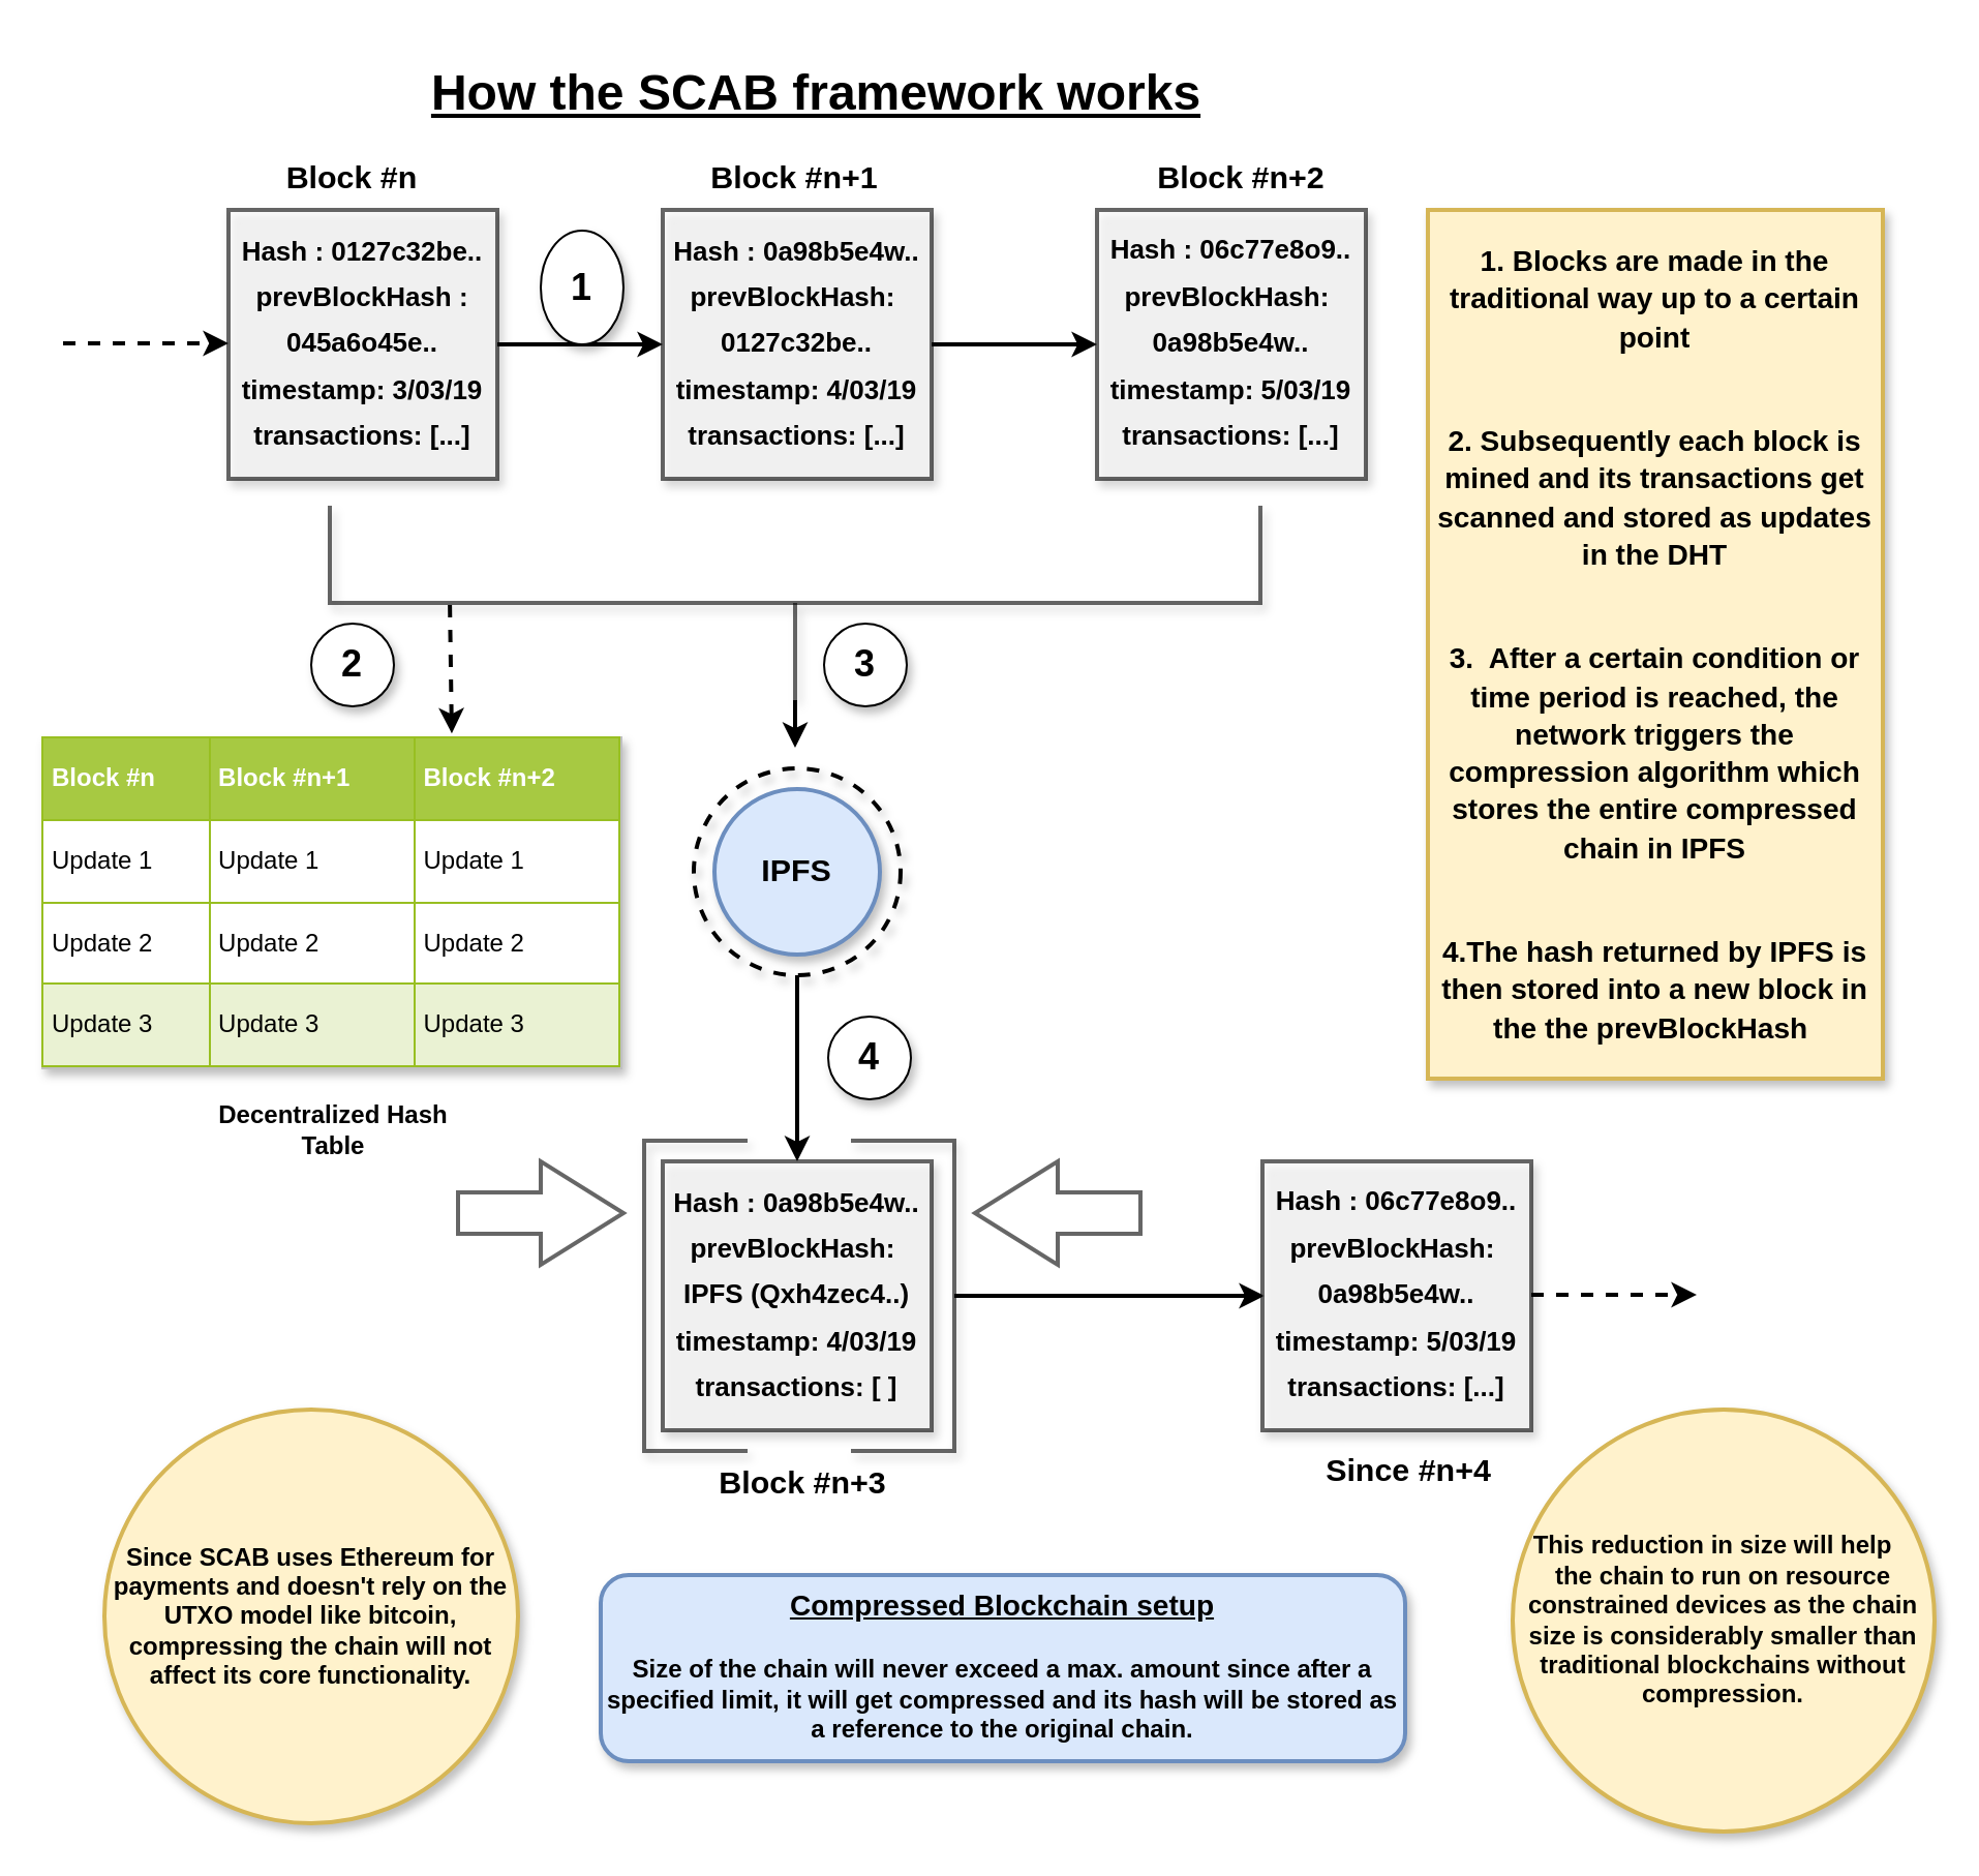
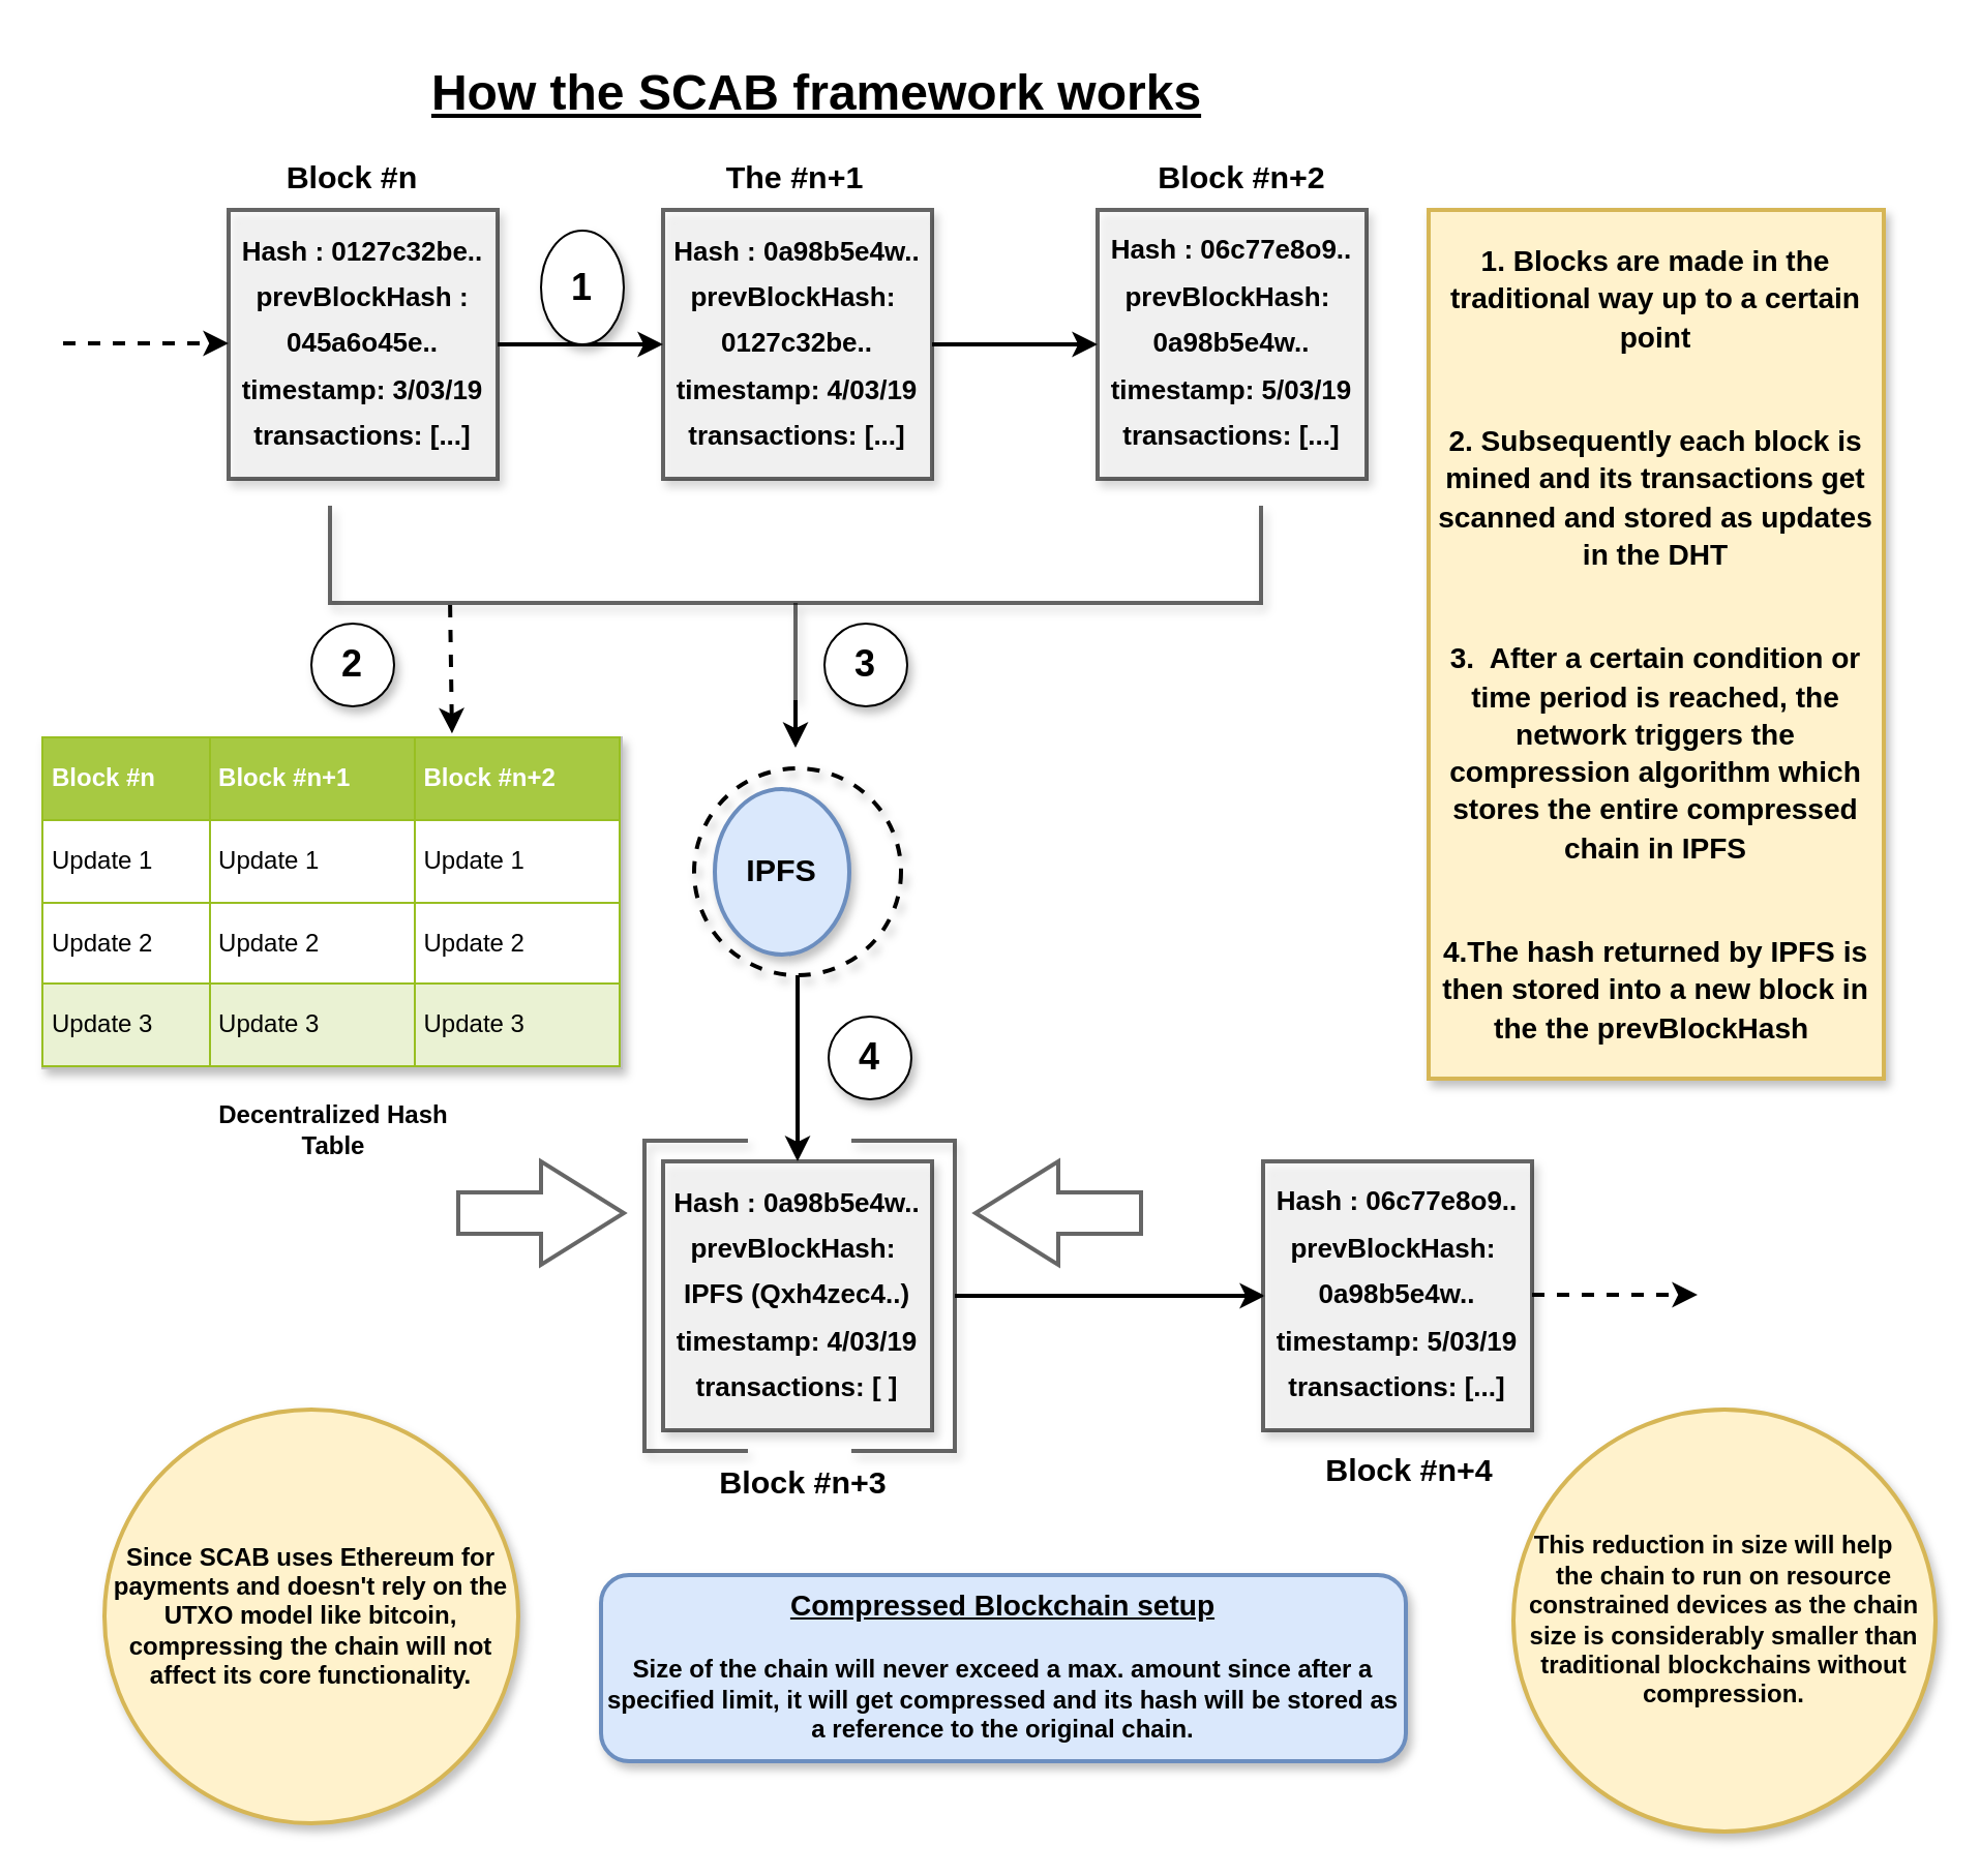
- <mxCell id="21" value="&lt;h3&gt;Block #n+1&lt;/h3&gt;" style="text;html=1;strokeColor=none;fillColor=none;align=center;verticalAlign=middle;whiteSpace=wrap;rounded=0;shadow=1;comic=0;labelBackgroundColor=none;fontSize=13;opacity=60;" parent="1" vertex="1"><mxGeometry x="334" y="70" width="100" height="31" as="geometry" /></mxCell>
+ <mxCell id="21" value="&lt;h3&gt;The #n+1&lt;/h3&gt;" style="text;html=1;strokeColor=none;fillColor=none;align=center;verticalAlign=middle;whiteSpace=wrap;rounded=0;shadow=1;comic=0;labelBackgroundColor=none;fontSize=13;opacity=60;" parent="1" vertex="1"><mxGeometry x="334" y="70" width="100" height="31" as="geometry" /></mxCell>
- <mxCell id="25" value="&lt;h3&gt;IPFS&lt;/h3&gt;" style="ellipse;whiteSpace=wrap;html=1;aspect=fixed;rounded=1;shadow=1;comic=0;labelBackgroundColor=none;strokeColor=#6c8ebf;strokeWidth=2;fillColor=#dae8fc;fontSize=13;" parent="1" vertex="1"><mxGeometry x="345" y="381" width="80" height="80" as="geometry" /></mxCell>
+ <mxCell id="25" value="&lt;h3&gt;IPFS&lt;/h3&gt;" style="ellipse;whiteSpace=wrap;html=1;aspect=fixed;rounded=1;shadow=1;comic=0;labelBackgroundColor=none;strokeColor=#6c8ebf;strokeWidth=2;fillColor=#dae8fc;fontSize=13;" parent="1" vertex="1"><mxGeometry x="345" y="381" width="65" height="80" as="geometry" /></mxCell>
- <mxCell id="24" value="&lt;h3&gt;Since #n+4&lt;/h3&gt;" style="text;html=1;strokeColor=none;fillColor=none;align=center;verticalAlign=middle;whiteSpace=wrap;rounded=0;shadow=1;comic=0;labelBackgroundColor=none;fontSize=13;opacity=60;" parent="1" vertex="1"><mxGeometry x="631" y="695" width="100" height="31" as="geometry" /></mxCell>
+ <mxCell id="24" value="&lt;h3&gt;Block #n+4&lt;/h3&gt;" style="text;html=1;strokeColor=none;fillColor=none;align=center;verticalAlign=middle;whiteSpace=wrap;rounded=0;shadow=1;comic=0;labelBackgroundColor=none;fontSize=13;opacity=60;" parent="1" vertex="1"><mxGeometry x="631" y="695" width="100" height="31" as="geometry" /></mxCell>
